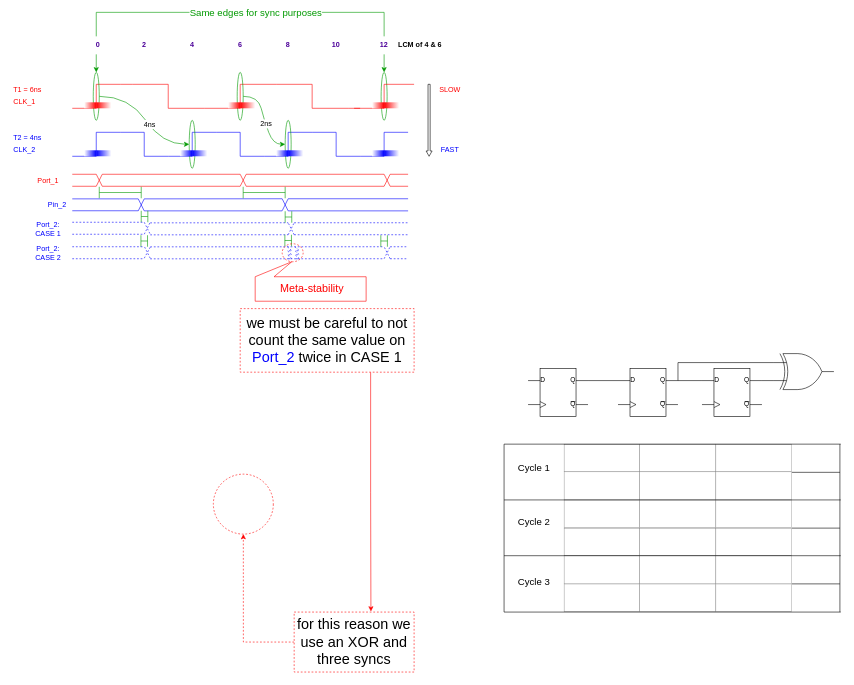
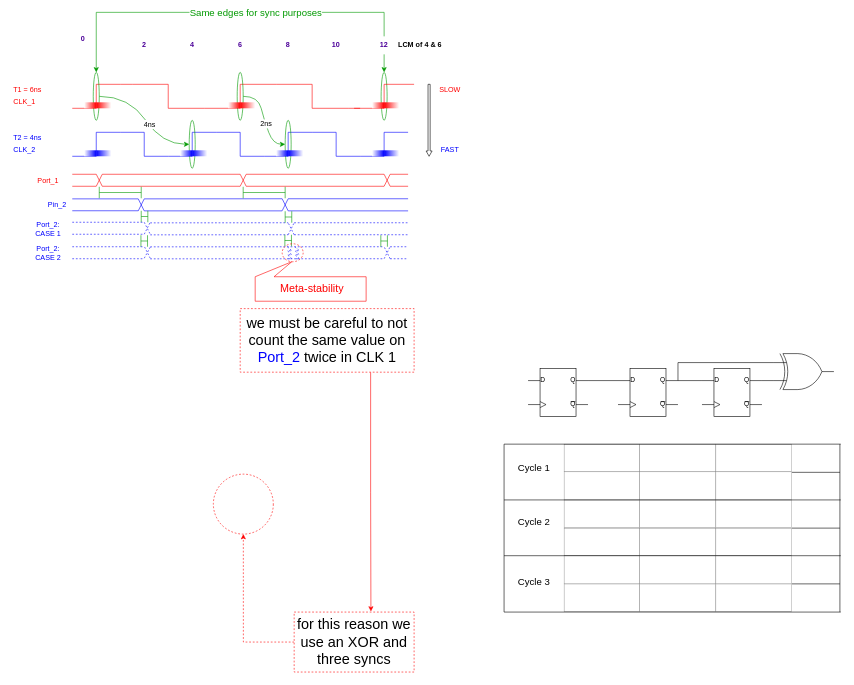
- <mxCell id="5" value="0" style="text;html=1;strokeColor=none;fillColor=#ffffff;align=center;verticalAlign=middle;whiteSpace=wrap;rounded=0;fontColor=#4C0099;fontStyle=1" parent="1" vertex="1"><mxGeometry x="147.5" y="60" width="30" height="30" as="geometry" /></mxCell>
+ <mxCell id="5" value="0" style="text;html=1;strokeColor=none;fillColor=#ffffff;align=center;verticalAlign=middle;whiteSpace=wrap;rounded=0;fontColor=#4C0099;fontStyle=1" parent="1" vertex="1"><mxGeometry x="122.5" y="50" width="30" height="30" as="geometry" /></mxCell>
- <mxCell id="124" value="we must be careful to not count the same value on &lt;font color=&quot;#0000ff&quot;&gt;Port_2&lt;/font&gt; twice in CASE 1" style="text;html=1;strokeColor=#FF0000;fillColor=#ffffff;align=center;verticalAlign=middle;whiteSpace=wrap;rounded=0;glass=0;fontColor=#000000;fontSize=24;dashed=1;" parent="1" vertex="1"><mxGeometry x="400" y="514" width="290" height="106" as="geometry" /></mxCell>
+ <mxCell id="124" value="we must be careful to not count the same value on &lt;font color=&quot;#0000ff&quot;&gt;Port_2&lt;/font&gt; twice in CLK 1" style="text;html=1;strokeColor=#FF0000;fillColor=#ffffff;align=center;verticalAlign=middle;whiteSpace=wrap;rounded=0;glass=0;fontColor=#000000;fontSize=24;dashed=1;" parent="1" vertex="1"><mxGeometry x="400" y="514" width="290" height="106" as="geometry" /></mxCell>
